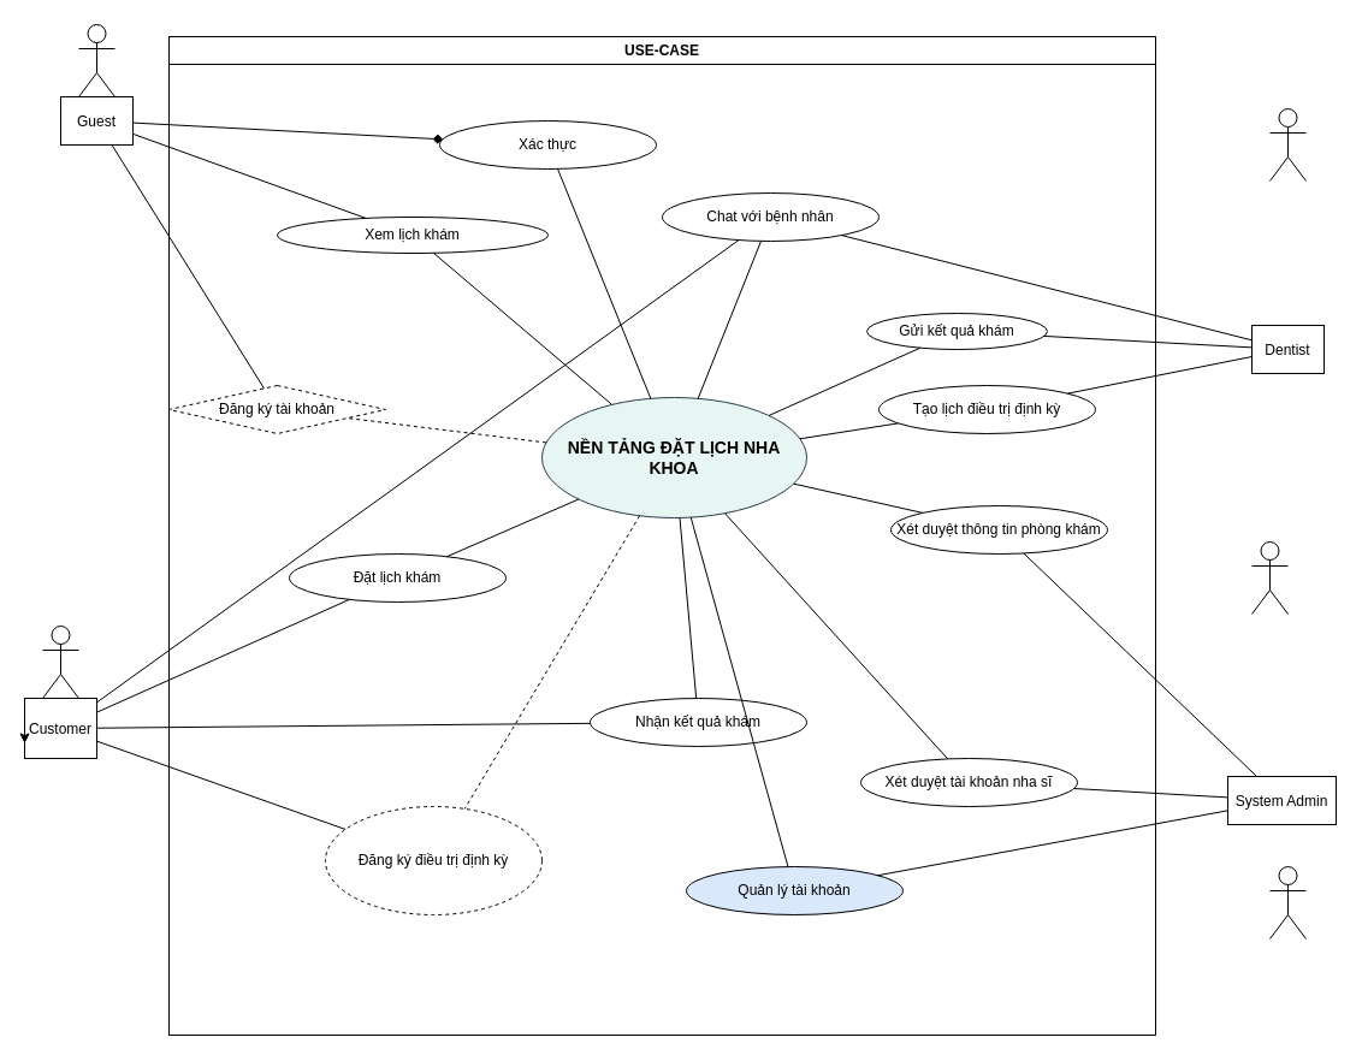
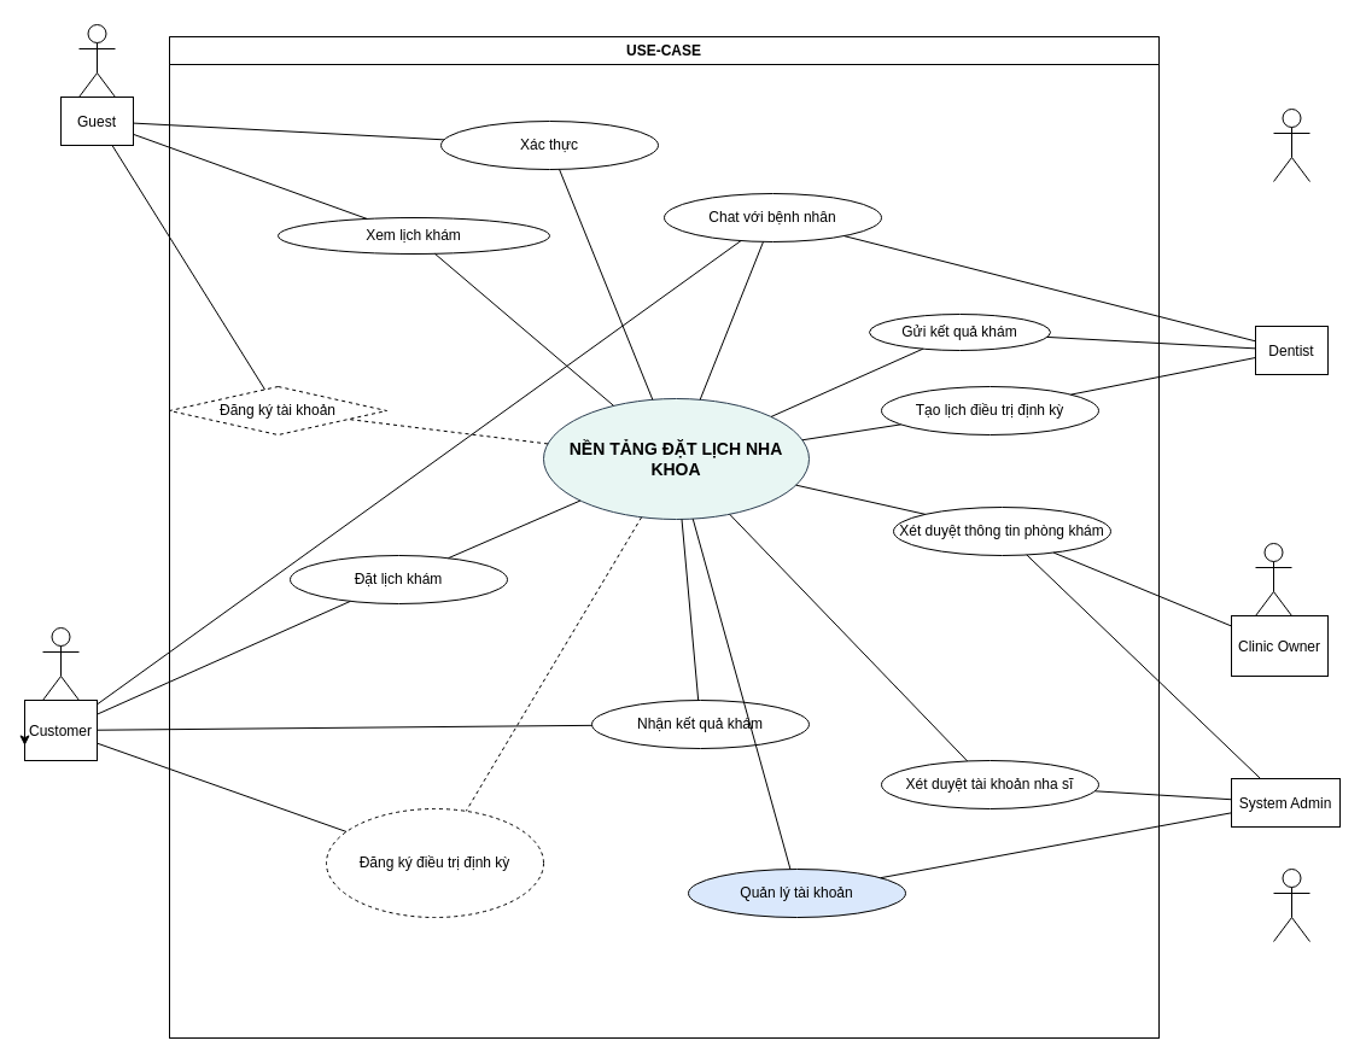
- <mxCell id="35" style="endArrow=diamond;" parent="1" source="3" target="8" edge="1"><mxGeometry relative="1" as="geometry" /></mxCell>
+ <mxCell id="35" style="endArrow=none;" parent="1" source="3" target="8" edge="1"><mxGeometry relative="1" as="geometry" /></mxCell>
+ <mxCell id="45" style="endArrow=none;" parent="1" source="6" target="17" edge="1"><mxGeometry relative="1" as="geometry" /></mxCell>
+ <mxCell id="6" value="Clinic Owner" style="shape=uml.actor;" parent="1" vertex="1"><mxGeometry x="1020" y="510" width="80" height="50" as="geometry" /></mxCell>
- <mxCell id="18" value="Xét duyệt tài khoản nha sĩ" style="ellipse;whiteSpace=wrap;html=1;" parent="1" vertex="1"><mxGeometry x="715" y="630" width="180" height="40" as="geometry" /></mxCell>
+ <mxCell id="18" value="Xét duyệt tài khoản nha sĩ" style="ellipse;whiteSpace=wrap;html=1;" parent="1" vertex="1"><mxGeometry x="730" y="630" width="180" height="40" as="geometry" /></mxCell>
